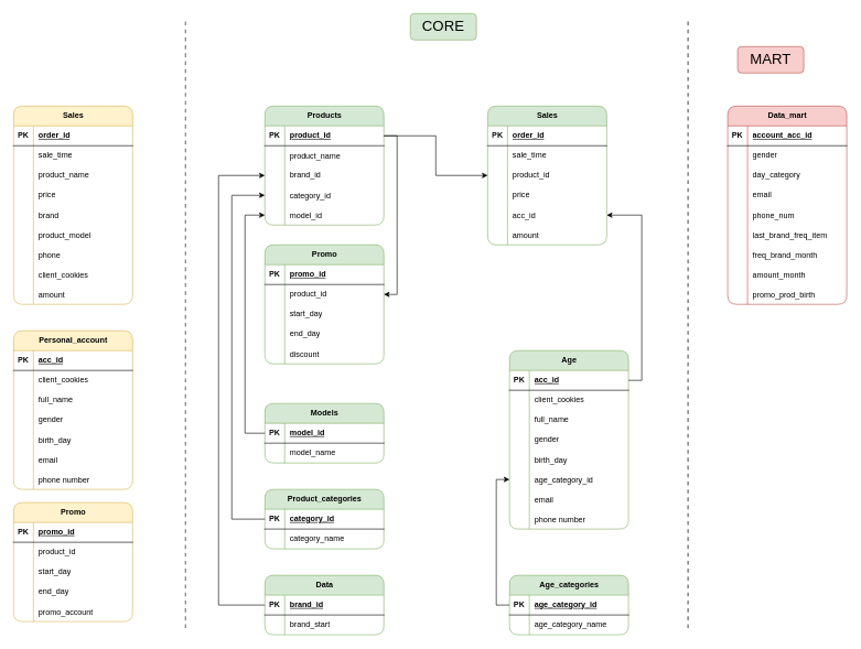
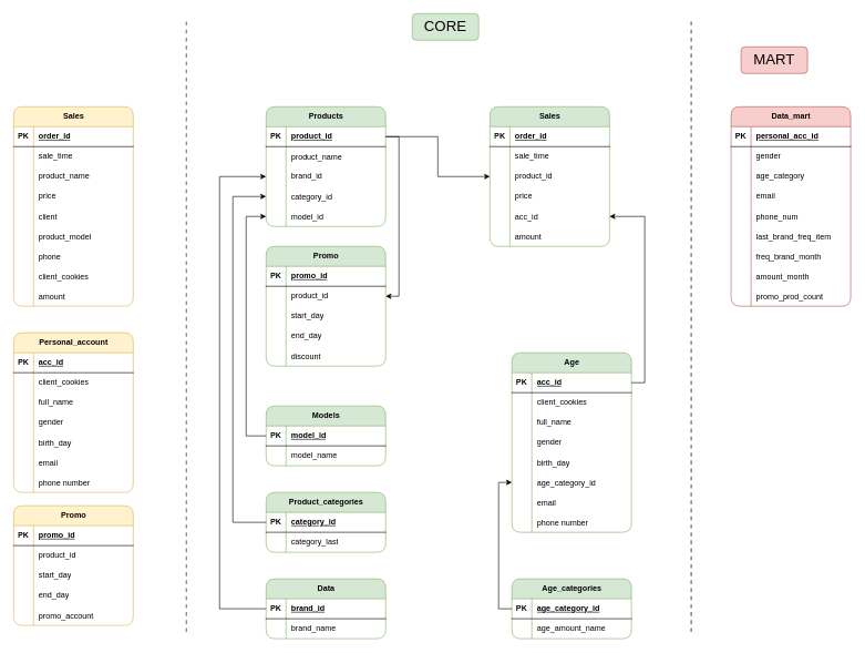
- <mxCell id="91" value="account_acc_id" style="shape=partialRectangle;connectable=0;fillColor=none;top=0;left=0;bottom=0;right=0;align=left;spacingLeft=6;fontStyle=5;overflow=hidden;whiteSpace=wrap;html=1;" vertex="1" parent="89"><mxGeometry x="30" width="150" height="30" as="geometry"><mxRectangle width="150" height="30" as="alternateBounds" /></mxGeometry></mxCell>
+ <mxCell id="91" value="personal_acc_id" style="shape=partialRectangle;connectable=0;fillColor=none;top=0;left=0;bottom=0;right=0;align=left;spacingLeft=6;fontStyle=5;overflow=hidden;whiteSpace=wrap;html=1;" vertex="1" parent="89"><mxGeometry x="30" width="150" height="30" as="geometry"><mxRectangle width="150" height="30" as="alternateBounds" /></mxGeometry></mxCell>
- <mxCell id="97" value="day_category" style="shape=partialRectangle;connectable=0;fillColor=none;top=0;left=0;bottom=0;right=0;align=left;spacingLeft=6;overflow=hidden;whiteSpace=wrap;html=1;" vertex="1" parent="95"><mxGeometry x="30" width="150" height="30" as="geometry"><mxRectangle width="150" height="30" as="alternateBounds" /></mxGeometry></mxCell>
+ <mxCell id="97" value="age_category" style="shape=partialRectangle;connectable=0;fillColor=none;top=0;left=0;bottom=0;right=0;align=left;spacingLeft=6;overflow=hidden;whiteSpace=wrap;html=1;" vertex="1" parent="95"><mxGeometry x="30" width="150" height="30" as="geometry"><mxRectangle width="150" height="30" as="alternateBounds" /></mxGeometry></mxCell>
- <mxCell id="17" value="brand" style="shape=partialRectangle;connectable=0;fillColor=none;top=0;left=0;bottom=0;right=0;align=left;spacingLeft=6;overflow=hidden;" vertex="1" parent="15"><mxGeometry x="30" width="150" height="30" as="geometry"><mxRectangle width="150" height="30" as="alternateBounds" /></mxGeometry></mxCell>
+ <mxCell id="17" value="client" style="shape=partialRectangle;connectable=0;fillColor=none;top=0;left=0;bottom=0;right=0;align=left;spacingLeft=6;overflow=hidden;" vertex="1" parent="15"><mxGeometry x="30" width="150" height="30" as="geometry"><mxRectangle width="150" height="30" as="alternateBounds" /></mxGeometry></mxCell>
- <mxCell id="115" value="promo_prod_birth" style="shape=partialRectangle;connectable=0;fillColor=none;top=0;left=0;bottom=0;right=0;align=left;spacingLeft=6;overflow=hidden;" vertex="1" parent="113"><mxGeometry x="30" width="150" height="30" as="geometry"><mxRectangle width="150" height="30" as="alternateBounds" /></mxGeometry></mxCell>
+ <mxCell id="115" value="promo_prod_count" style="shape=partialRectangle;connectable=0;fillColor=none;top=0;left=0;bottom=0;right=0;align=left;spacingLeft=6;overflow=hidden;" vertex="1" parent="113"><mxGeometry x="30" width="150" height="30" as="geometry"><mxRectangle width="150" height="30" as="alternateBounds" /></mxGeometry></mxCell>
- <mxCell id="192" value="category_name" style="shape=partialRectangle;connectable=0;fillColor=none;top=0;left=0;bottom=0;right=0;align=left;spacingLeft=6;overflow=hidden;whiteSpace=wrap;html=1;" vertex="1" parent="190"><mxGeometry x="30" width="150" height="30" as="geometry"><mxRectangle width="150" height="30" as="alternateBounds" /></mxGeometry></mxCell>
+ <mxCell id="192" value="category_last" style="shape=partialRectangle;connectable=0;fillColor=none;top=0;left=0;bottom=0;right=0;align=left;spacingLeft=6;overflow=hidden;whiteSpace=wrap;html=1;" vertex="1" parent="190"><mxGeometry x="30" width="150" height="30" as="geometry"><mxRectangle width="150" height="30" as="alternateBounds" /></mxGeometry></mxCell>
- <mxCell id="166" value="brand_start" style="shape=partialRectangle;connectable=0;fillColor=none;top=0;left=0;bottom=0;right=0;align=left;spacingLeft=6;overflow=hidden;whiteSpace=wrap;html=1;" vertex="1" parent="164"><mxGeometry x="30" width="150" height="30" as="geometry"><mxRectangle width="150" height="30" as="alternateBounds" /></mxGeometry></mxCell>
+ <mxCell id="166" value="brand_name" style="shape=partialRectangle;connectable=0;fillColor=none;top=0;left=0;bottom=0;right=0;align=left;spacingLeft=6;overflow=hidden;whiteSpace=wrap;html=1;" vertex="1" parent="164"><mxGeometry x="30" width="150" height="30" as="geometry"><mxRectangle width="150" height="30" as="alternateBounds" /></mxGeometry></mxCell>
- <mxCell id="209" value="age_category_name" style="shape=partialRectangle;connectable=0;fillColor=none;top=0;left=0;bottom=0;right=0;align=left;spacingLeft=6;overflow=hidden;whiteSpace=wrap;html=1;" vertex="1" parent="207"><mxGeometry x="30" width="150" height="30" as="geometry"><mxRectangle width="150" height="30" as="alternateBounds" /></mxGeometry></mxCell>
+ <mxCell id="209" value="age_amount_name" style="shape=partialRectangle;connectable=0;fillColor=none;top=0;left=0;bottom=0;right=0;align=left;spacingLeft=6;overflow=hidden;whiteSpace=wrap;html=1;" vertex="1" parent="207"><mxGeometry x="30" width="150" height="30" as="geometry"><mxRectangle width="150" height="30" as="alternateBounds" /></mxGeometry></mxCell>
